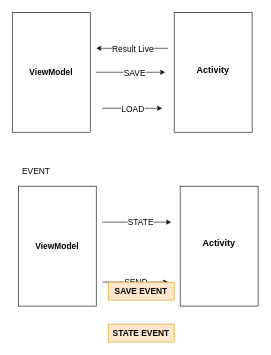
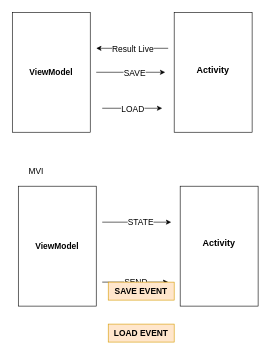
- <mxCell id="18" value="EVENT" style="text;html=1;strokeColor=none;fillColor=none;align=center;verticalAlign=middle;whiteSpace=wrap;rounded=0;fontSize=14;" vertex="1" parent="1"><mxGeometry x="30" y="270" width="60" height="30" as="geometry" /></mxCell>
+ <mxCell id="18" value="MVI" style="text;html=1;strokeColor=none;fillColor=none;align=center;verticalAlign=middle;whiteSpace=wrap;rounded=0;fontSize=14;" vertex="1" parent="1"><mxGeometry x="30" y="270" width="60" height="30" as="geometry" /></mxCell>
- <mxCell id="20" value="&lt;b&gt;STATE EVENT&lt;/b&gt;" style="text;html=1;strokeColor=#d79b00;fillColor=#ffe6cc;align=center;verticalAlign=middle;whiteSpace=wrap;rounded=0;fontSize=14;" vertex="1" parent="1"><mxGeometry x="180" y="540" width="110" height="30" as="geometry" /></mxCell>
+ <mxCell id="20" value="&lt;b&gt;LOAD EVENT&lt;/b&gt;" style="text;html=1;strokeColor=#d79b00;fillColor=#ffe6cc;align=center;verticalAlign=middle;whiteSpace=wrap;rounded=0;fontSize=14;" vertex="1" parent="1"><mxGeometry x="180" y="540" width="110" height="30" as="geometry" /></mxCell>
